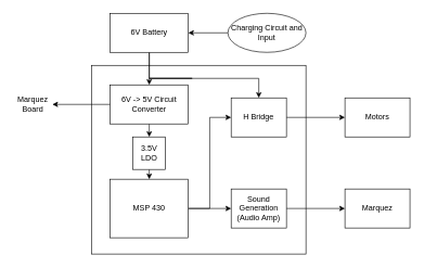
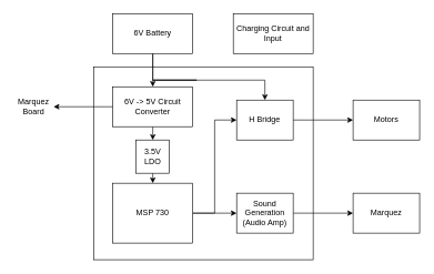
- <mxCell id="21" style="edgeStyle=orthogonalEdgeStyle;rounded=0;orthogonalLoop=1;jettySize=auto;html=1;exitX=0;exitY=0.5;exitDx=0;exitDy=0;entryX=1;entryY=0.5;entryDx=0;entryDy=0;" edge="1" parent="1" source="22" target="10"><mxGeometry relative="1" as="geometry" /></mxCell>
- <mxCell id="22" value="Charging Circuit and Input" style="ellipse;whiteSpace=wrap;html=1;" vertex="1" parent="1"><mxGeometry x="350" y="20" width="120" height="60" as="geometry" /></mxCell>
+ <mxCell id="22" value="Charging Circuit and Input" style="rounded=0;whiteSpace=wrap;html=1;" vertex="1" parent="1"><mxGeometry x="350" y="20" width="120" height="60" as="geometry" /></mxCell>
- <mxCell id="5" value="MSP 430" style="rounded=0;whiteSpace=wrap;html=1;" parent="1" vertex="1"><mxGeometry x="169" y="275" width="120" height="90" as="geometry" /></mxCell>
+ <mxCell id="5" value="MSP 730" style="rounded=0;whiteSpace=wrap;html=1;" parent="1" vertex="1"><mxGeometry x="169" y="275" width="120" height="90" as="geometry" /></mxCell>
